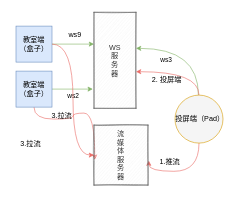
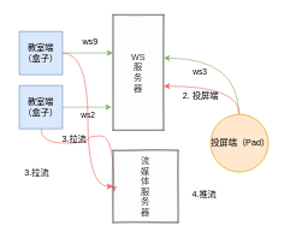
- <mxCell id="13" value="投屏端（Pad）" style="ellipse;whiteSpace=wrap;html=1;aspect=fixed;fillColor=#f5f5f5;strokeColor=#d79b00;" vertex="1" parent="1"><mxGeometry x="291" y="158" width="80" height="80" as="geometry" /></mxCell>
+ <mxCell id="13" value="投屏端（Pad）" style="ellipse;whiteSpace=wrap;html=1;aspect=fixed;fillColor=#ffe6cc;strokeColor=#d79b00;" vertex="1" parent="1"><mxGeometry x="291" y="158" width="80" height="80" as="geometry" /></mxCell>
- <mxCell id="16" value="1.推流" style="text;html=1;align=center;verticalAlign=middle;resizable=0;points=[];autosize=1;strokeColor=none;fillColor=none;" vertex="1" parent="1"><mxGeometry x="252" y="255" width="60" height="30" as="geometry" /></mxCell>
+ <mxCell id="16" value="4.推流" style="text;html=1;align=center;verticalAlign=middle;resizable=0;points=[];autosize=1;strokeColor=none;fillColor=none;" vertex="1" parent="1"><mxGeometry x="252" y="255" width="60" height="30" as="geometry" /></mxCell>
- <mxCell id="11" value="" style="edgeStyle=orthogonalEdgeStyle;orthogonalLoop=1;jettySize=auto;html=1;startArrow=none;startFill=0;endArrow=classic;endFill=1;entryX=1.014;entryY=0.592;entryDx=0;entryDy=0;entryPerimeter=0;strokeColor=#EA6B66;curved=1;" edge="1" parent="1" source="13" target="15"><mxGeometry relative="1" as="geometry"><Array as="points"><mxPoint x="331" y="285" /></Array></mxGeometry></mxCell>
